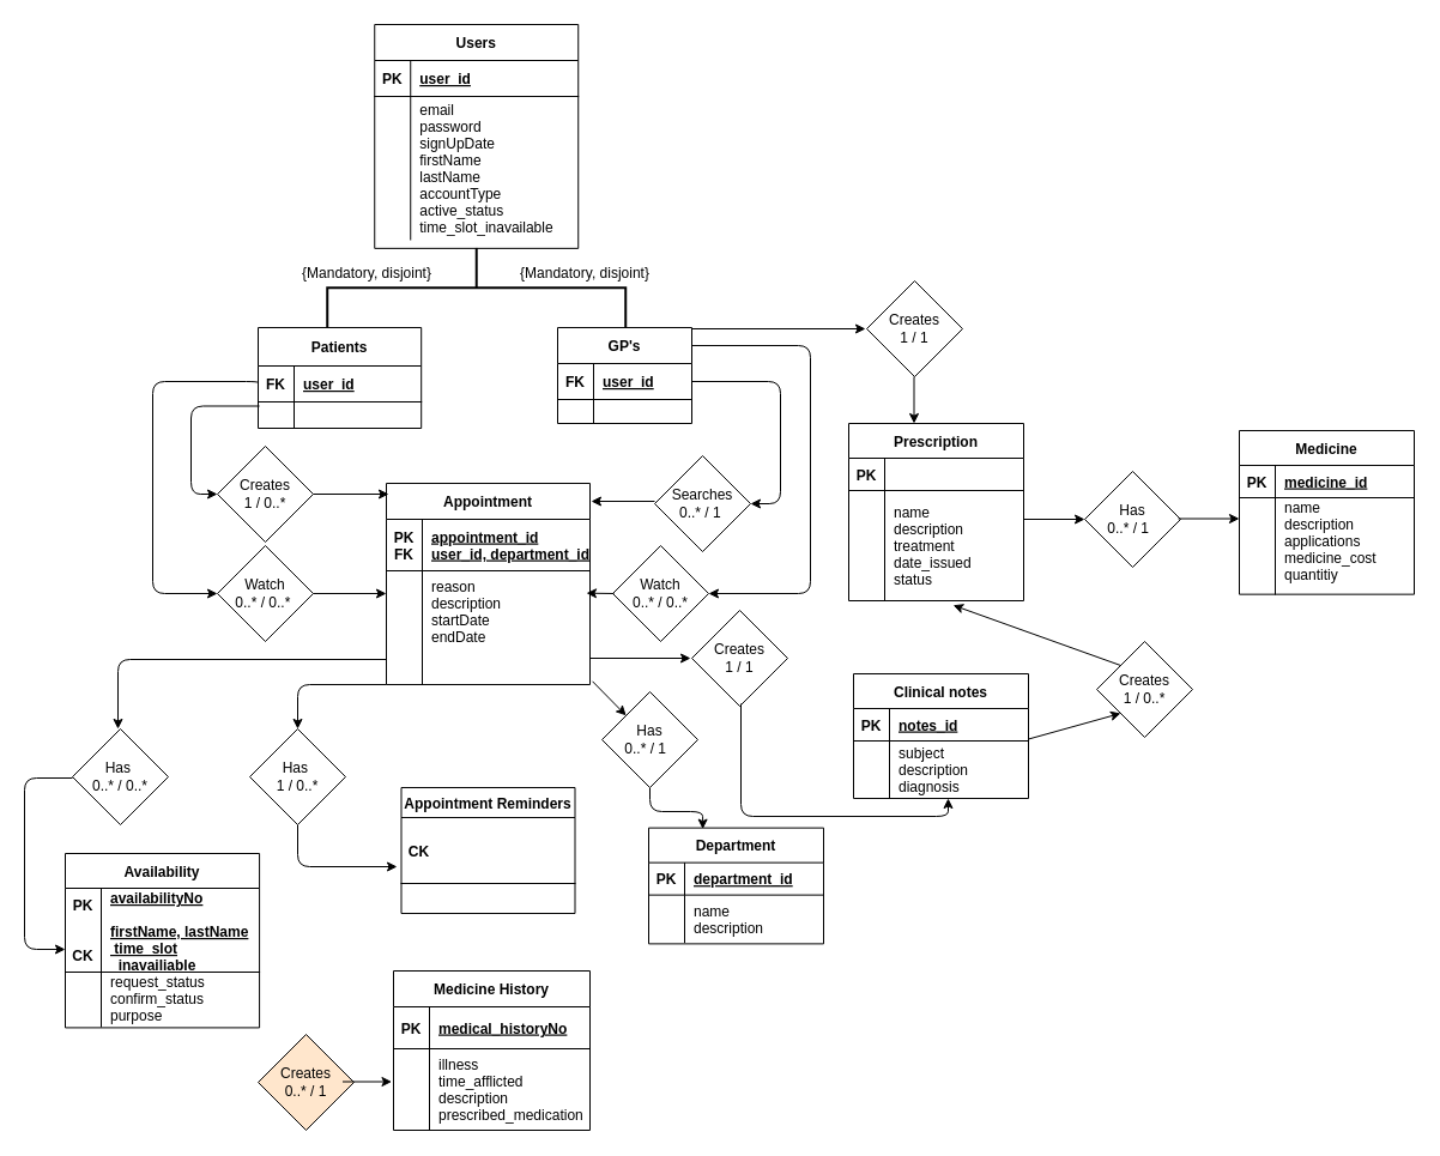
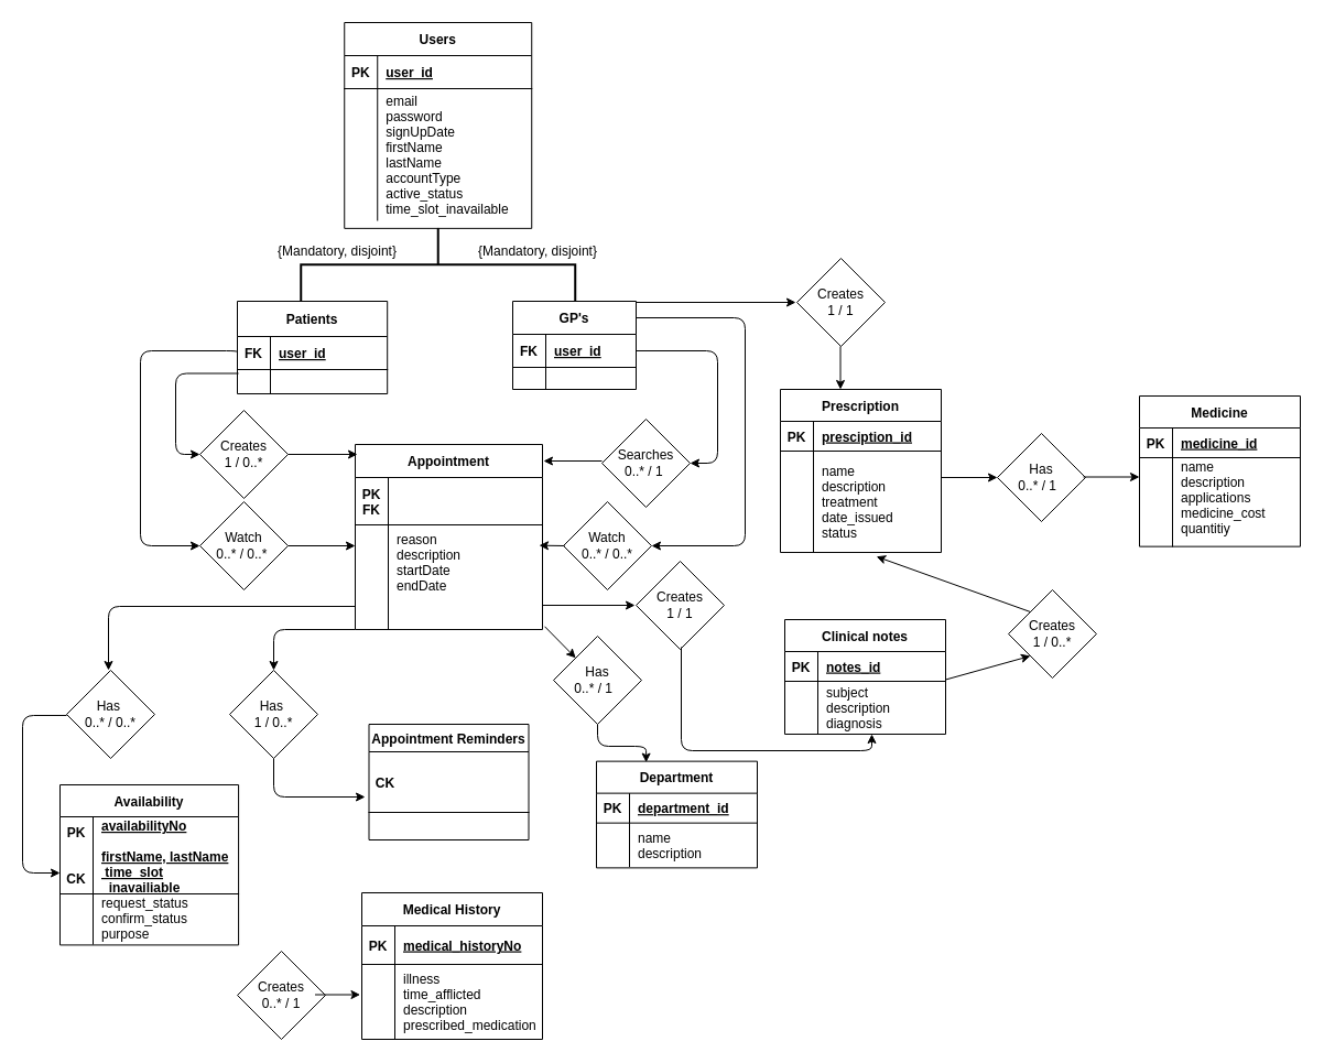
+ <mxCell id="70" value="presciption_id" style="shape=partialRectangle;connectable=0;fillColor=none;top=0;left=0;bottom=0;right=0;align=left;spacingLeft=6;fontStyle=5;overflow=hidden;" vertex="1" parent="68"><mxGeometry x="30.0" width="116" height="27" as="geometry" /></mxCell>
- <mxCell id="14" value="appointment_id&#10;user_id, department_id" style="shape=partialRectangle;overflow=hidden;connectable=0;fillColor=none;top=0;left=0;bottom=0;right=0;align=left;spacingLeft=6;fontStyle=5;" parent="12" vertex="1"><mxGeometry x="30" width="140" height="43" as="geometry" /></mxCell>
- <mxCell id="53" value="Medicine History" style="shape=table;startSize=30;container=1;collapsible=1;childLayout=tableLayout;fixedRows=1;rowLines=0;fontStyle=1;align=center;resizeLast=1;" parent="1" vertex="1"><mxGeometry x="328" y="810" width="164" height="133" as="geometry"><mxRectangle x="350" y="747" width="70" height="30" as="alternateBounds" /></mxGeometry></mxCell>
+ <mxCell id="53" value="Medical History" style="shape=table;startSize=30;container=1;collapsible=1;childLayout=tableLayout;fixedRows=1;rowLines=0;fontStyle=1;align=center;resizeLast=1;" parent="1" vertex="1"><mxGeometry x="328" y="810" width="164" height="133" as="geometry"><mxRectangle x="350" y="747" width="70" height="30" as="alternateBounds" /></mxGeometry></mxCell>
- <mxCell id="18" value="Creates&lt;br&gt;0..* / 1" style="rhombus;whiteSpace=wrap;html=1;fillColor=#ffe6cc;" parent="1" vertex="1"><mxGeometry x="215" y="863" width="80" height="80" as="geometry" /></mxCell>
+ <mxCell id="18" value="Creates&lt;br&gt;0..* / 1" style="rhombus;whiteSpace=wrap;html=1;" parent="1" vertex="1"><mxGeometry x="215" y="863" width="80" height="80" as="geometry" /></mxCell>
